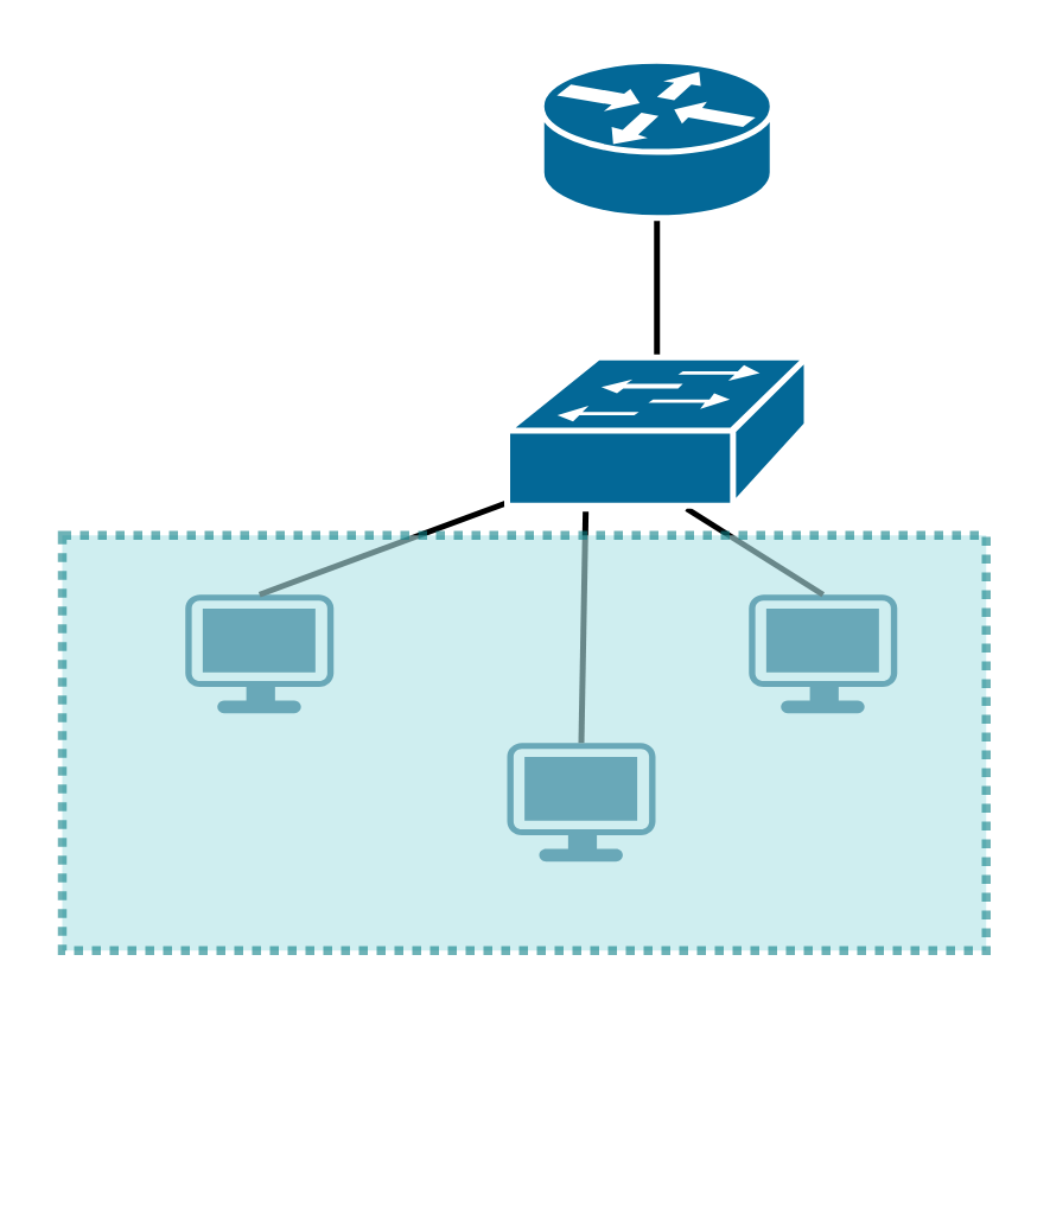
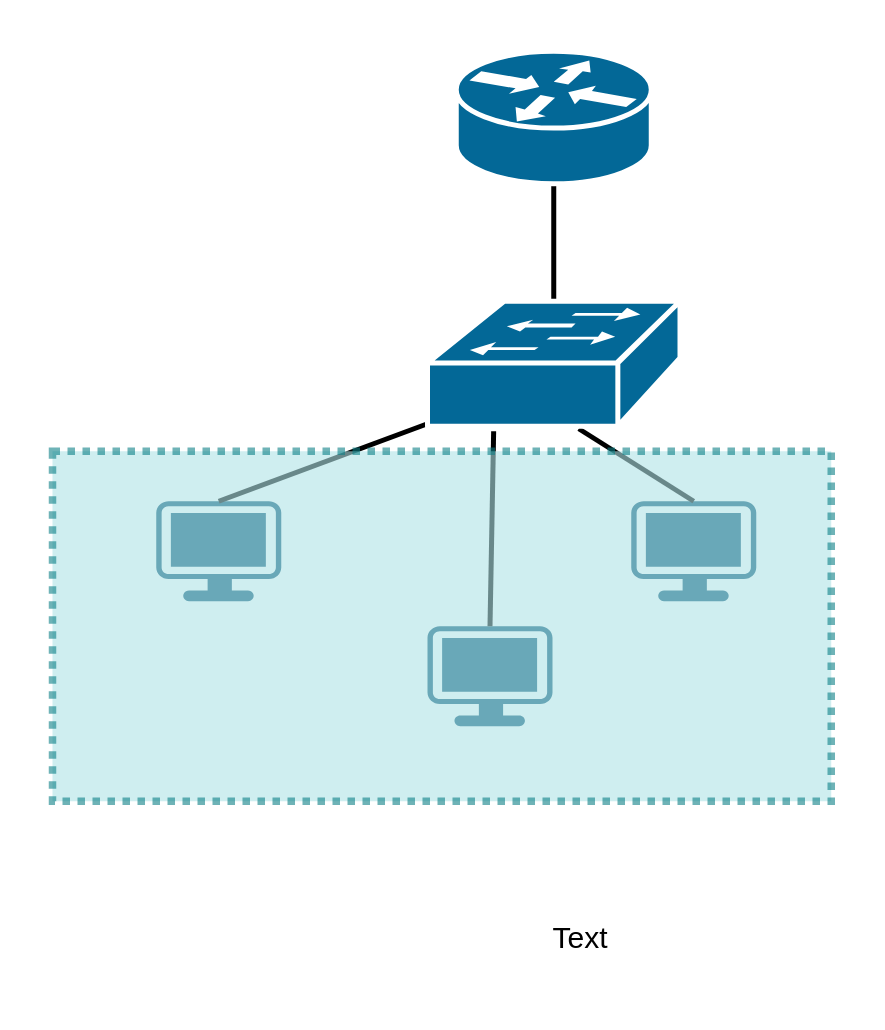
+ <mxCell id="12" value="Text" style="text;strokeColor=none;align=center;fillColor=none;html=1;verticalAlign=middle;whiteSpace=wrap;rounded=0;" vertex="1" parent="1"><mxGeometry x="202" y="360" width="60" height="30" as="geometry" /></mxCell>
